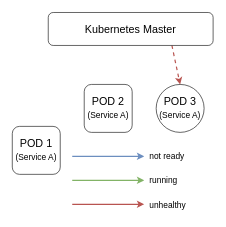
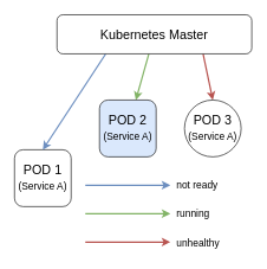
+ <mxCell id="4" value="" style="edgeStyle=none;rounded=0;orthogonalLoop=1;jettySize=auto;html=1;fontSize=14;fillColor=#d5e8d4;strokeColor=#82b366;strokeWidth=2;" edge="1" parent="1" source="6" target="7"><mxGeometry relative="1" as="geometry" /></mxCell>
- <mxCell id="5" style="edgeStyle=none;rounded=0;orthogonalLoop=1;jettySize=auto;html=1;exitX=0.75;exitY=1;exitDx=0;exitDy=0;entryX=0.5;entryY=0;entryDx=0;entryDy=0;fontSize=14;strokeWidth=2;fillColor=#f8cecc;strokeColor=#b85450;dashed=1;" edge="1" parent="1" source="6" target="8"><mxGeometry relative="1" as="geometry" /></mxCell>
+ <mxCell id="5" style="edgeStyle=none;rounded=0;orthogonalLoop=1;jettySize=auto;html=1;exitX=0.75;exitY=1;exitDx=0;exitDy=0;entryX=0.5;entryY=0;entryDx=0;entryDy=0;fontSize=14;strokeWidth=2;fillColor=#f8cecc;strokeColor=#b85450;" edge="1" parent="1" source="6" target="8"><mxGeometry relative="1" as="geometry" /></mxCell>
+ <mxCell id="3" style="rounded=0;orthogonalLoop=1;jettySize=auto;html=1;exitX=0.25;exitY=1;exitDx=0;exitDy=0;entryX=0.5;entryY=0;entryDx=0;entryDy=0;fontSize=14;fillColor=#dae8fc;strokeColor=#6c8ebf;strokeWidth=2;" edge="1" parent="1" source="6" target="2"><mxGeometry relative="1" as="geometry" /></mxCell>
- <mxCell id="7" value="POD 2&lt;br style=&quot;font-size: 17px&quot;&gt;&lt;font style=&quot;font-size: 14px&quot;&gt;(Service A)&lt;/font&gt;" style="rounded=1;whiteSpace=wrap;html=1;fontSize=18;" vertex="1" parent="1"><mxGeometry x="140" y="140" width="80" height="80" as="geometry" /></mxCell>
+ <mxCell id="7" value="POD 2&lt;br style=&quot;font-size: 17px&quot;&gt;&lt;font style=&quot;font-size: 14px&quot;&gt;(Service A)&lt;/font&gt;" style="rounded=1;whiteSpace=wrap;html=1;fontSize=18;fillColor=#dae8fc;" vertex="1" parent="1"><mxGeometry x="140" y="140" width="80" height="80" as="geometry" /></mxCell>
